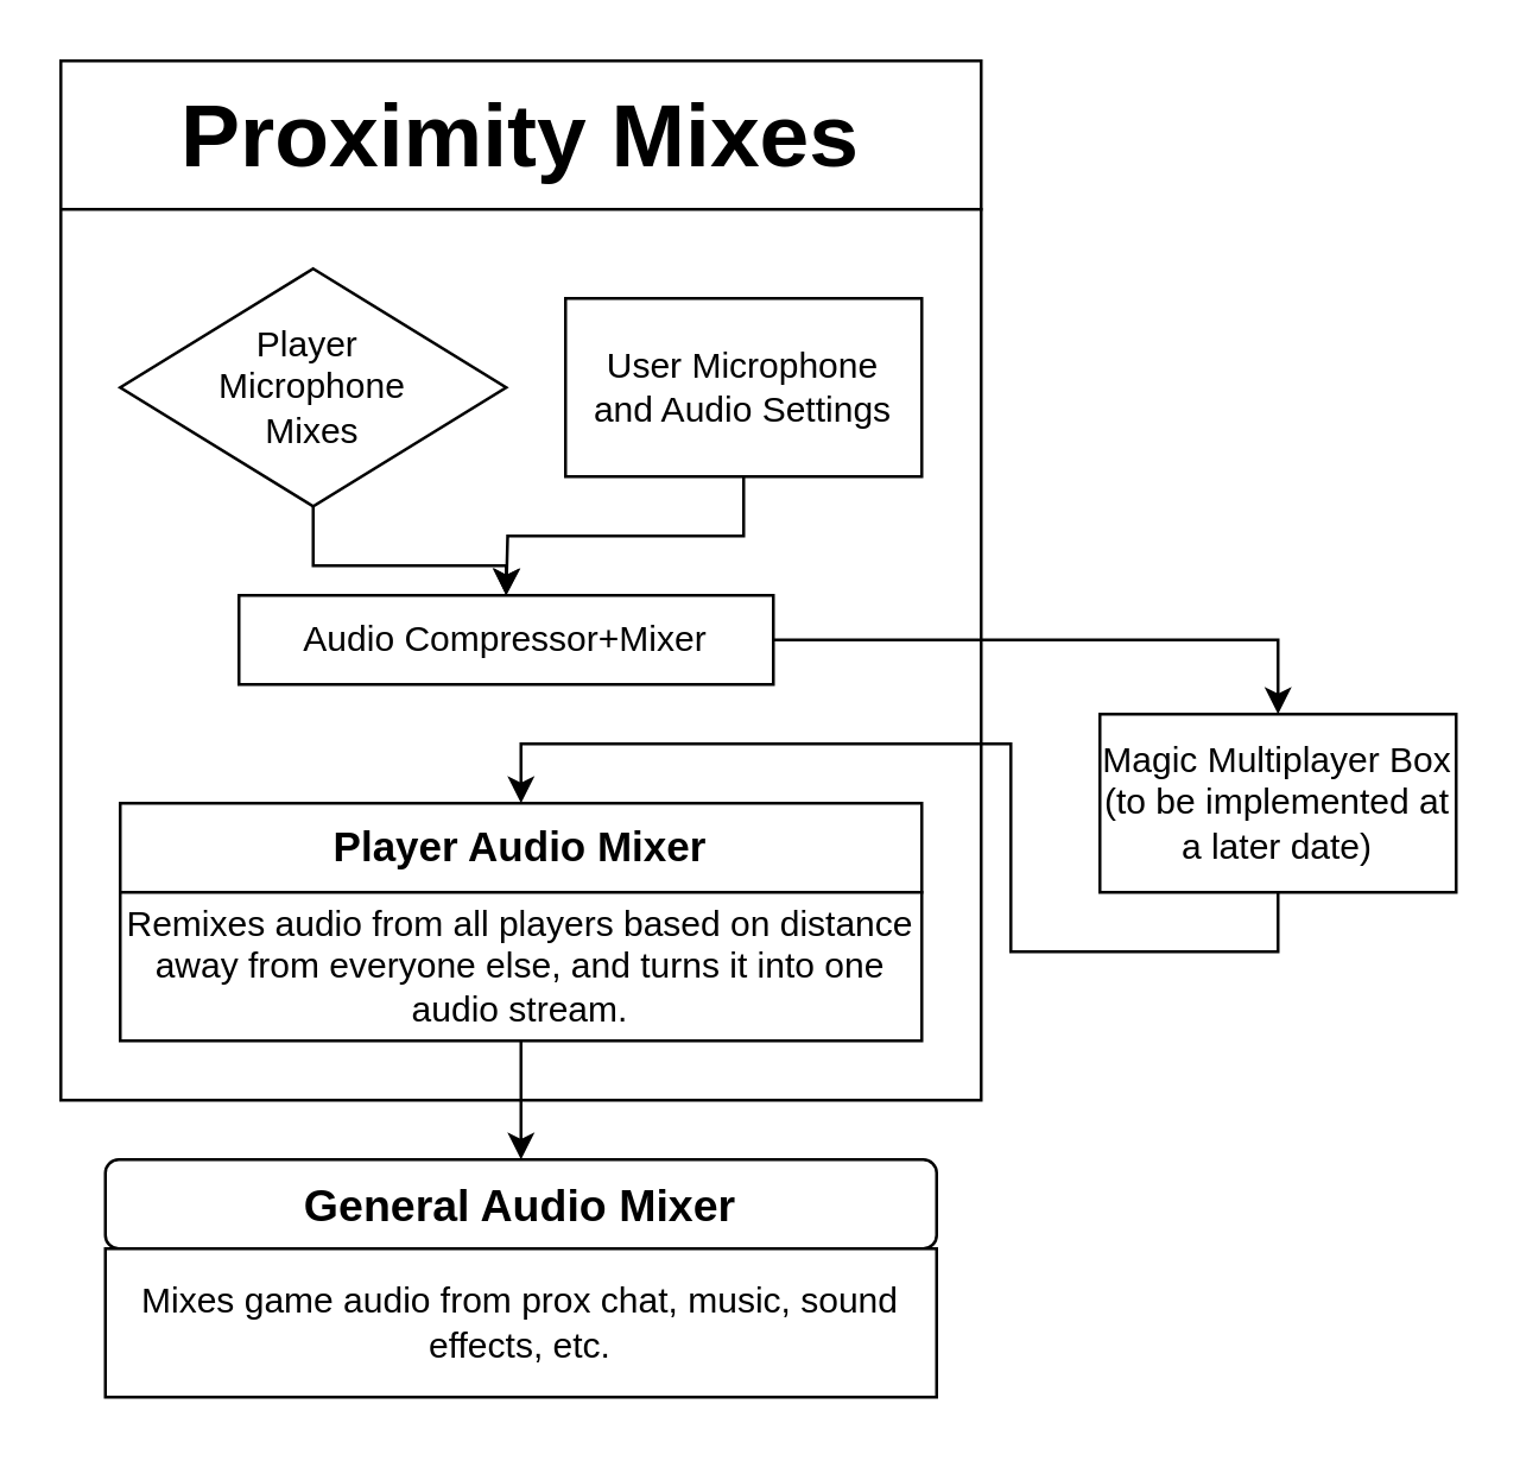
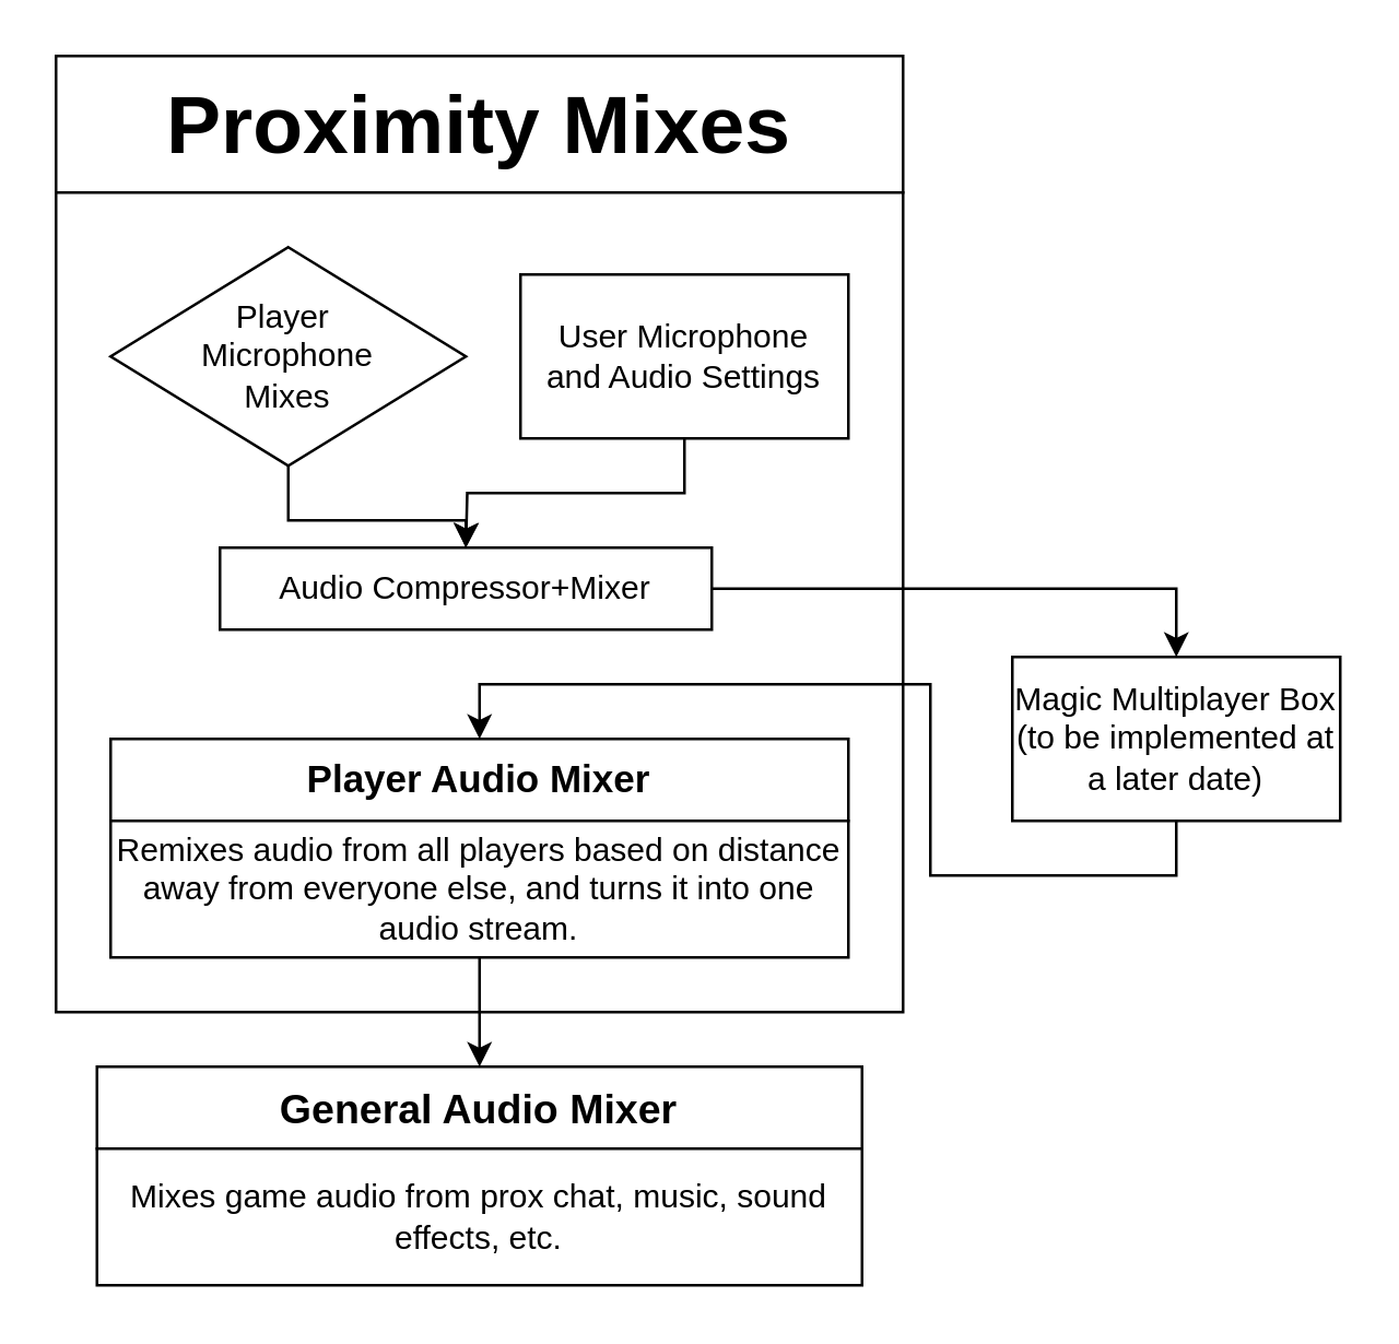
- <mxCell id="15" value="&lt;font style=&quot;font-size: 15px;&quot;&gt;&lt;b style=&quot;&quot;&gt;General Audio Mixer&lt;/b&gt;&lt;/font&gt;" style="whiteSpace=wrap;html=1;rounded=1;" vertex="1" parent="1"><mxGeometry x="35" y="390" width="280" height="30" as="geometry" /></mxCell>
+ <mxCell id="15" value="&lt;font style=&quot;font-size: 15px;&quot;&gt;&lt;b style=&quot;&quot;&gt;General Audio Mixer&lt;/b&gt;&lt;/font&gt;" style="rounded=0;whiteSpace=wrap;html=1;" vertex="1" parent="1"><mxGeometry x="35" y="390" width="280" height="30" as="geometry" /></mxCell>
